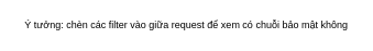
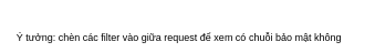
- <mxCell id="2" value="Ý tưởng: chèn các filter vào giữa request để xem có chuỗi bảo mật không" style="text;html=1;align=center;verticalAlign=middle;resizable=0;points=[];;autosize=1;" vertex="1" parent="1"><mxGeometry x="20" y="20" width="410" height="20" as="geometry" /></mxCell>
+ <mxCell id="2" value="Ý tưởng: chèn các filter vào giữa request để xem có chuỗi bảo mật không" style="text;html=1;align=center;verticalAlign=middle;resizable=0;points=[];;autosize=1;" vertex="1" parent="1"><mxGeometry x="10" y="35" width="410" height="20" as="geometry" /></mxCell>
